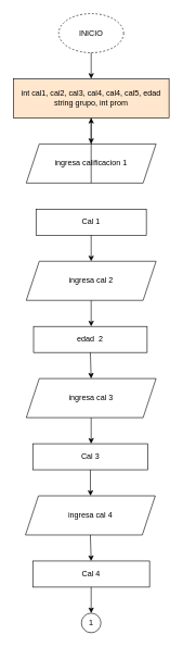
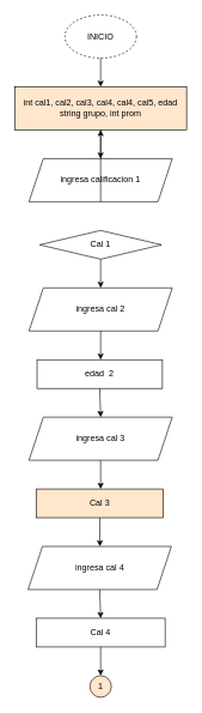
- <mxCell id="7" value="&lt;font style=&quot;vertical-align: inherit;&quot;&gt;&lt;font style=&quot;vertical-align: inherit;&quot;&gt;Cal 1&lt;/font&gt;&lt;/font&gt;" style="rounded=0;whiteSpace=wrap;html=1;" vertex="1" parent="1"><mxGeometry x="55" y="320" width="170" height="40" as="geometry" /></mxCell>
+ <mxCell id="7" value="&lt;font style=&quot;vertical-align: inherit;&quot;&gt;&lt;font style=&quot;vertical-align: inherit;&quot;&gt;Cal 1&lt;/font&gt;&lt;/font&gt;" style="rhombus;whiteSpace=wrap;html=1;" vertex="1" parent="1"><mxGeometry x="55" y="320" width="170" height="40" as="geometry" /></mxCell>
- <mxCell id="16" value="&lt;font style=&quot;vertical-align: inherit;&quot;&gt;&lt;font style=&quot;vertical-align: inherit;&quot;&gt;Cal 3&lt;/font&gt;&lt;/font&gt;" style="rounded=0;whiteSpace=wrap;html=1;" vertex="1" parent="1"><mxGeometry x="50" y="680" width="177.5" height="40" as="geometry" /></mxCell>
+ <mxCell id="16" value="&lt;font style=&quot;vertical-align: inherit;&quot;&gt;&lt;font style=&quot;vertical-align: inherit;&quot;&gt;Cal 3&lt;/font&gt;&lt;/font&gt;" style="rounded=0;whiteSpace=wrap;html=1;fillColor=#ffe6cc;" vertex="1" parent="1"><mxGeometry x="50" y="680" width="177.5" height="40" as="geometry" /></mxCell>
- <mxCell id="22" value="&lt;font style=&quot;vertical-align: inherit;&quot;&gt;&lt;font style=&quot;vertical-align: inherit;&quot;&gt;1&lt;/font&gt;&lt;/font&gt;" style="ellipse;whiteSpace=wrap;html=1;aspect=fixed;" vertex="1" parent="1"><mxGeometry x="125" y="940" width="30" height="30" as="geometry" /></mxCell>
+ <mxCell id="22" value="&lt;font style=&quot;vertical-align: inherit;&quot;&gt;&lt;font style=&quot;vertical-align: inherit;&quot;&gt;1&lt;/font&gt;&lt;/font&gt;" style="ellipse;whiteSpace=wrap;html=1;aspect=fixed;fillColor=#ffe6cc;" vertex="1" parent="1"><mxGeometry x="125" y="940" width="30" height="30" as="geometry" /></mxCell>
